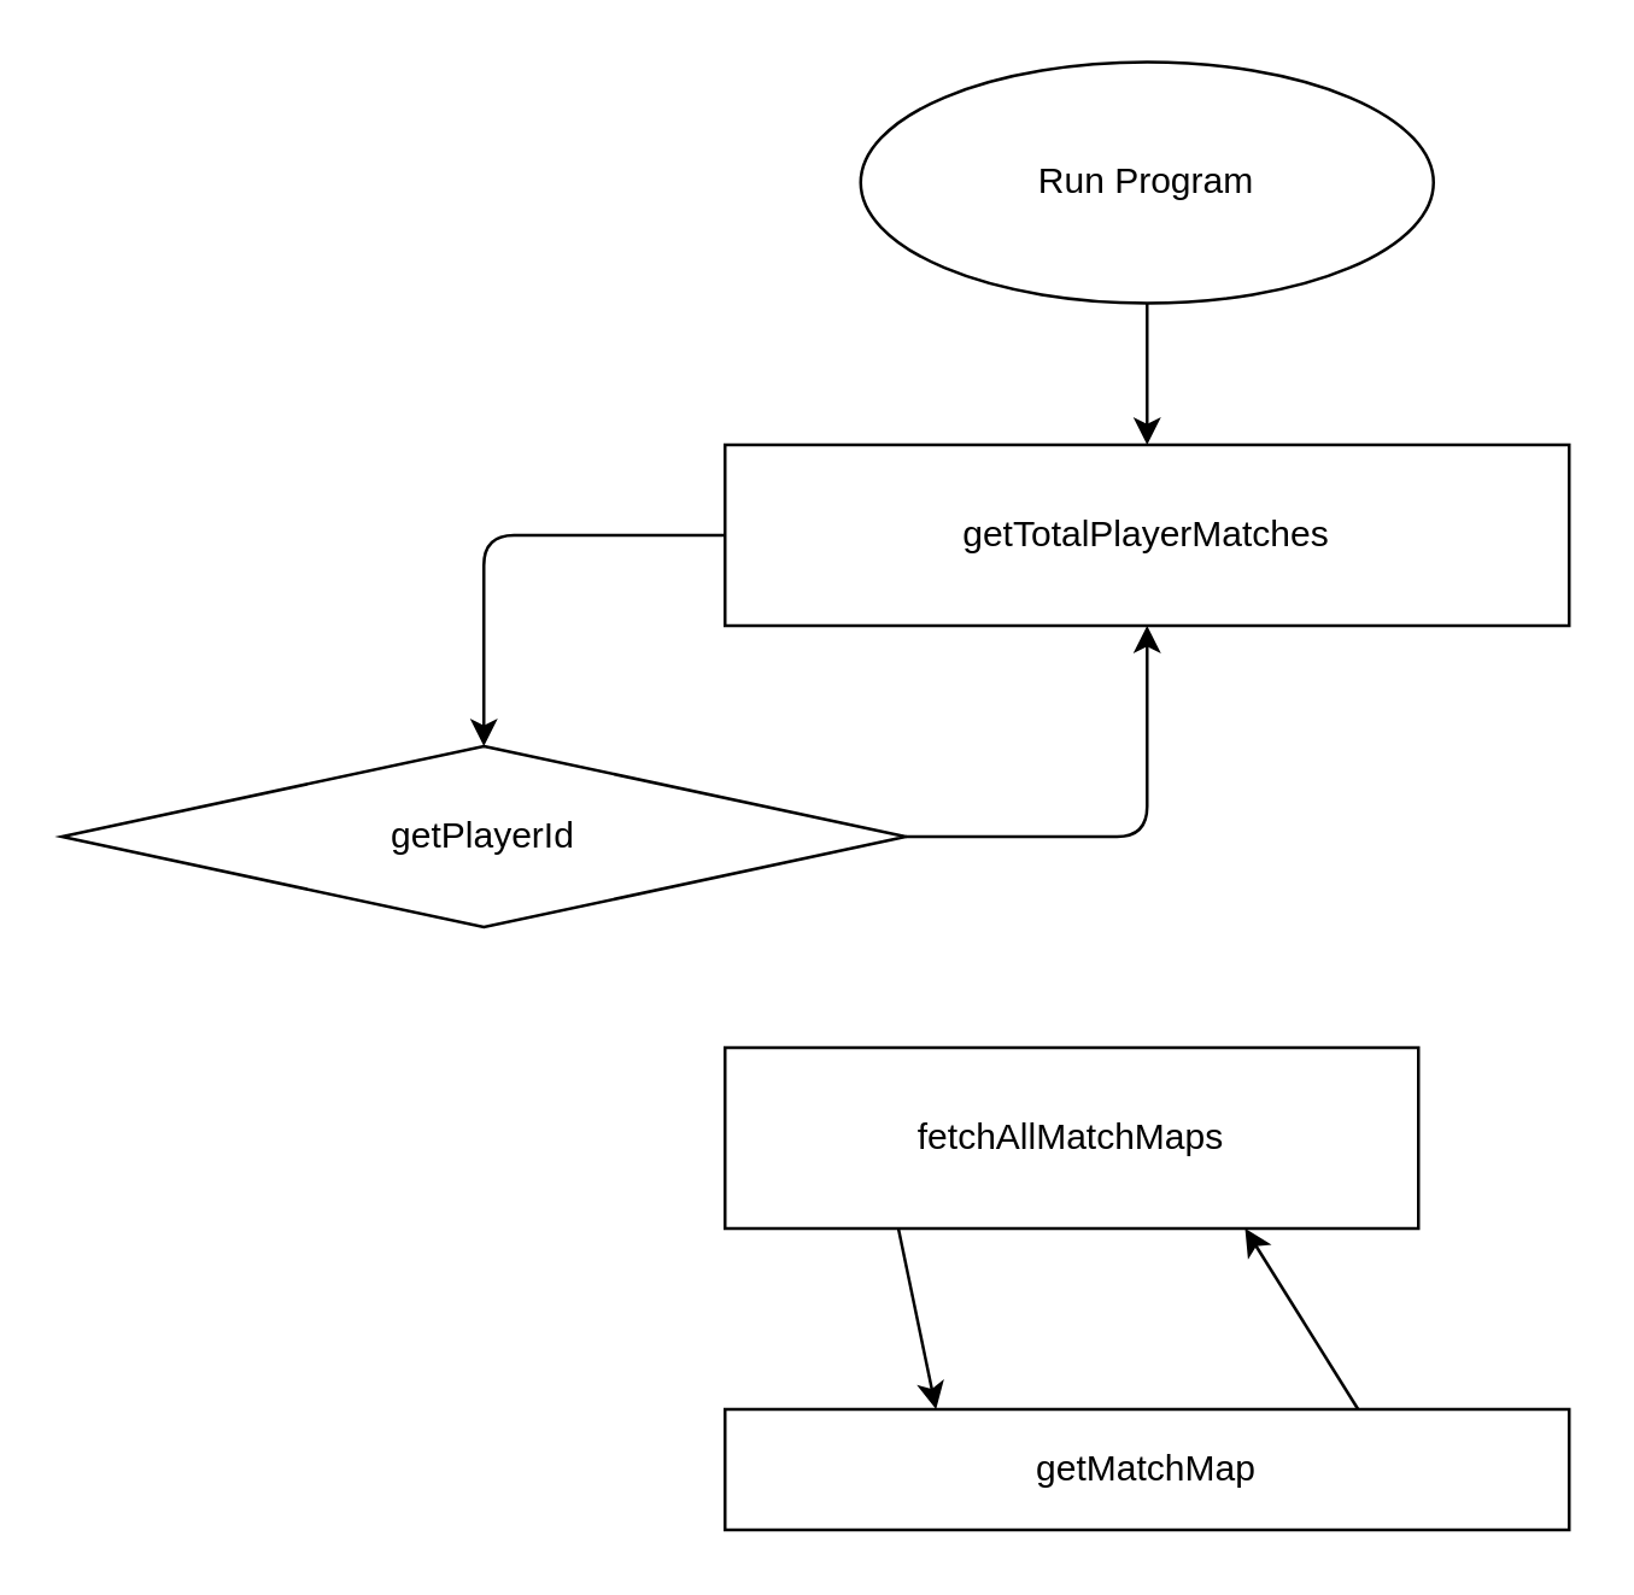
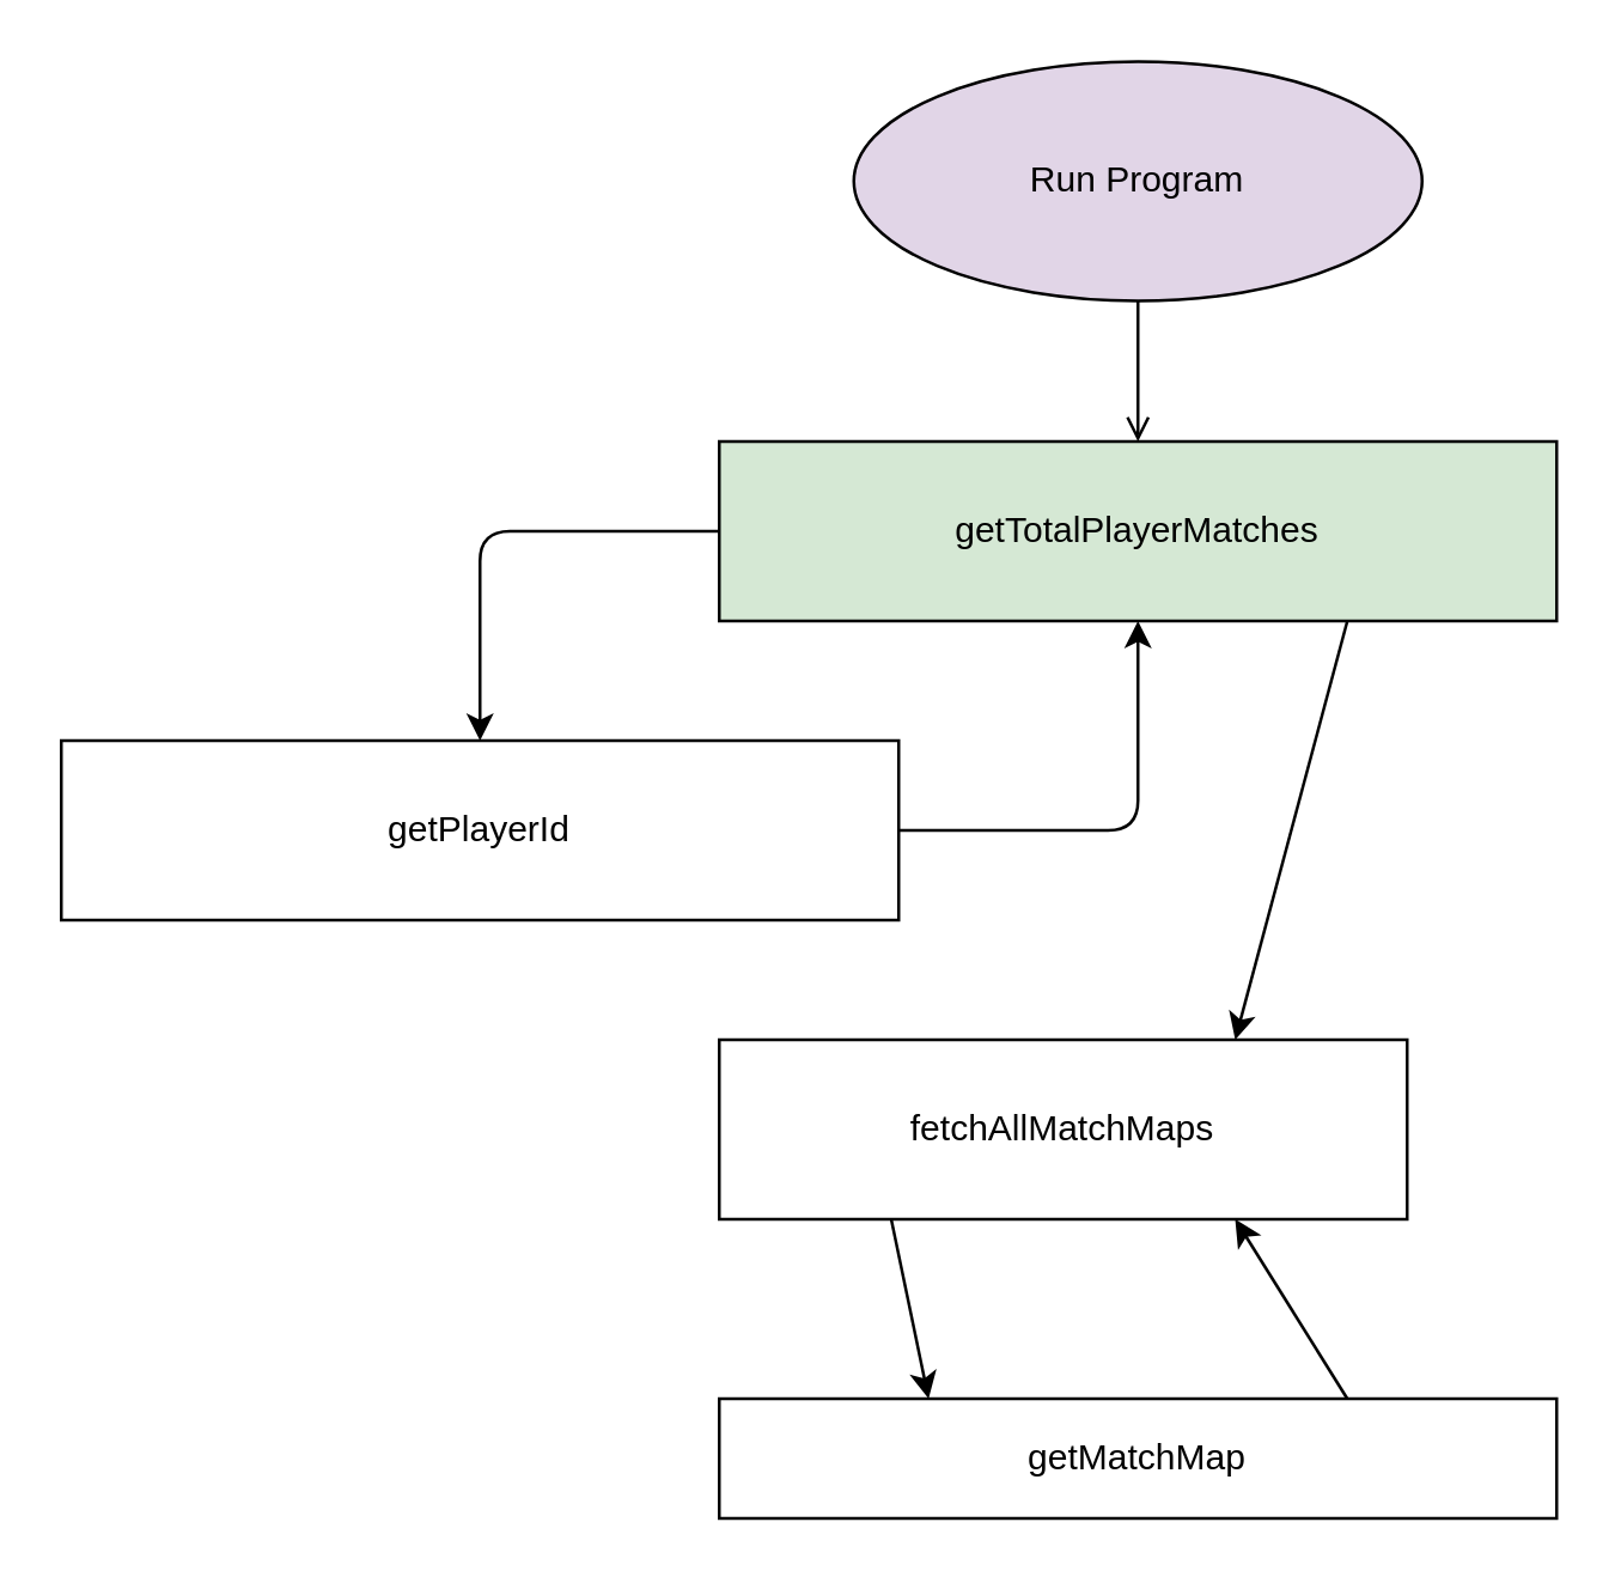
- <mxCell id="12" value="Run Program" style="ellipse;whiteSpace=wrap;html=1;" parent="1" vertex="1"><mxGeometry x="285" y="20" width="190" height="80" as="geometry" /></mxCell>
+ <mxCell id="12" value="Run Program" style="ellipse;whiteSpace=wrap;html=1;fillColor=#e1d5e7;" parent="1" vertex="1"><mxGeometry x="285" y="20" width="190" height="80" as="geometry" /></mxCell>
- <mxCell id="7" value="" style="endArrow=classic;html=1;entryX=0.5;entryY=0;entryDx=0;entryDy=0;" parent="1" source="12" target="5" edge="1"><mxGeometry width="50" height="50" relative="1" as="geometry"><mxPoint x="380" y="107" as="sourcePoint" /><mxPoint x="380" y="237" as="targetPoint" /></mxGeometry></mxCell>
+ <mxCell id="7" value="" style="endArrow=open;html=1;entryX=0.5;entryY=0;entryDx=0;entryDy=0;" parent="1" source="12" target="5" edge="1"><mxGeometry width="50" height="50" relative="1" as="geometry"><mxPoint x="380" y="107" as="sourcePoint" /><mxPoint x="380" y="237" as="targetPoint" /></mxGeometry></mxCell>
- <mxCell id="5" value="getTotalPlayerMatches" style="rounded=0;whiteSpace=wrap;html=1;" parent="1" vertex="1"><mxGeometry x="240" y="147" width="280" height="60" as="geometry" /></mxCell>
+ <mxCell id="5" value="getTotalPlayerMatches" style="rounded=0;whiteSpace=wrap;html=1;fillColor=#d5e8d4;" parent="1" vertex="1"><mxGeometry x="240" y="147" width="280" height="60" as="geometry" /></mxCell>
+ <mxCell id="4" style="edgeStyle=none;html=1;exitX=0.75;exitY=1;exitDx=0;exitDy=0;entryX=0.75;entryY=0;entryDx=0;entryDy=0;" parent="1" source="5" target="3" edge="1"><mxGeometry relative="1" as="geometry" /></mxCell>
- <mxCell id="6" value="getPlayerId" style="rhombus;whiteSpace=wrap;html=1;" parent="1" vertex="1"><mxGeometry x="20" y="247" width="280" height="60" as="geometry" /></mxCell>
+ <mxCell id="6" value="getPlayerId" style="rounded=0;whiteSpace=wrap;html=1;" parent="1" vertex="1"><mxGeometry x="20" y="247" width="280" height="60" as="geometry" /></mxCell>
